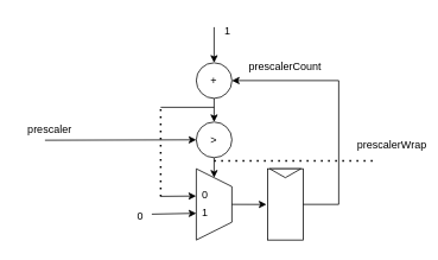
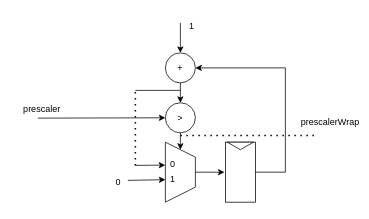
- <mxCell id="26" value="prescalerCount" style="text;html=1;align=center;verticalAlign=middle;whiteSpace=wrap;rounded=0;" vertex="1" parent="1"><mxGeometry x="290" y="60" width="60" height="30" as="geometry" /></mxCell>
